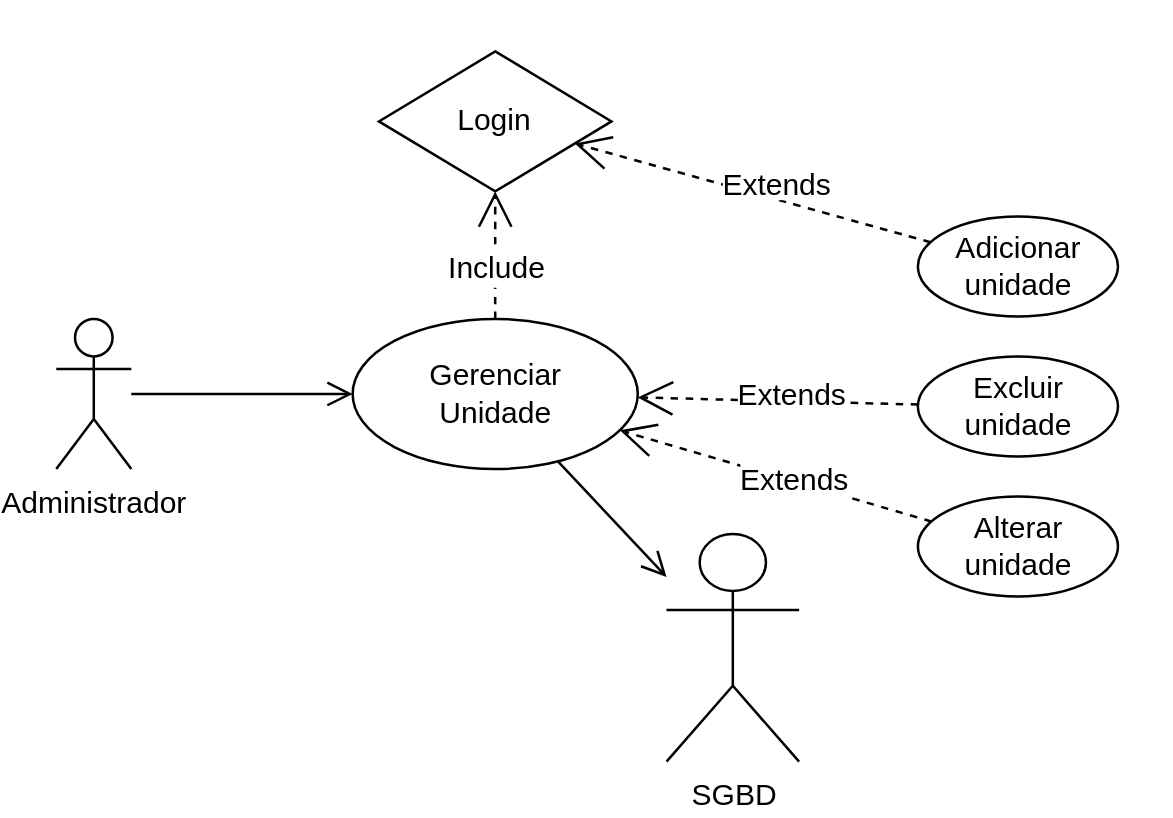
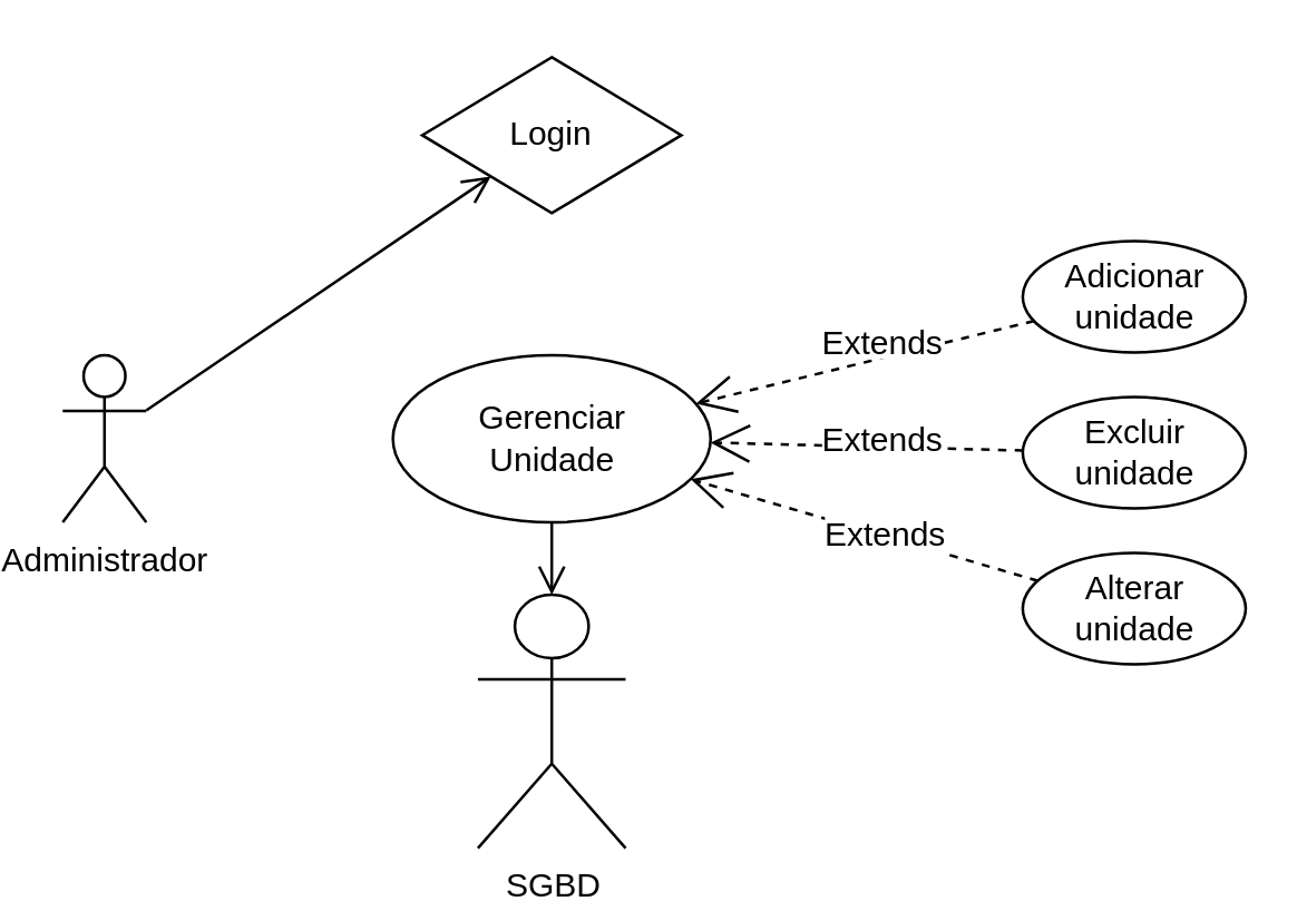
- <mxCell id="6" value="Include" style="endArrow=open;endSize=12;dashed=1;html=1;rounded=0;fontSize=12;curved=1;" parent="1" source="5" target="4" edge="1"><mxGeometry x="-0.216" width="160" relative="1" as="geometry"><mxPoint x="38" y="67" as="sourcePoint" /><mxPoint x="-42.5" y="158" as="targetPoint" /><mxPoint as="offset" /></mxGeometry></mxCell>
- <mxCell id="8" value="&lt;div style=&quot;line-height: 100%;&quot;&gt;Extends&lt;/div&gt;" style="endArrow=open;endSize=12;dashed=1;html=1;rounded=0;fontSize=12;curved=1;" parent="1" source="7" target="4" edge="1"><mxGeometry x="-0.122" y="-6" width="160" relative="1" as="geometry"><mxPoint x="382" y="202" as="sourcePoint" /><mxPoint x="325" y="178" as="targetPoint" /><mxPoint as="offset" /></mxGeometry></mxCell>
+ <mxCell id="8" value="&lt;div style=&quot;line-height: 100%;&quot;&gt;Extends&lt;/div&gt;" style="endArrow=open;endSize=12;dashed=1;html=1;rounded=0;fontSize=12;curved=1;" parent="1" source="7" target="5" edge="1"><mxGeometry x="-0.122" y="-6" width="160" relative="1" as="geometry"><mxPoint x="382" y="202" as="sourcePoint" /><mxPoint x="325" y="178" as="targetPoint" /><mxPoint as="offset" /></mxGeometry></mxCell>
- <mxCell id="14" value="" style="endArrow=open;html=1;rounded=0;fontSize=12;startSize=8;endSize=8;endFill=0;curved=1;" parent="1" source="2" target="5" edge="1"><mxGeometry relative="1" as="geometry"><mxPoint x="-339" y="253" as="sourcePoint" /><mxPoint x="48" y="376" as="targetPoint" /></mxGeometry></mxCell>
+ <mxCell id="14" value="" style="endArrow=open;html=1;rounded=0;fontSize=12;startSize=8;endSize=8;endFill=0;curved=1;" parent="1" source="2" target="4" edge="1"><mxGeometry relative="1" as="geometry"><mxPoint x="-339" y="253" as="sourcePoint" /><mxPoint x="48" y="376" as="targetPoint" /></mxGeometry></mxCell>
- <mxCell id="3" value="&lt;div&gt;SGBD&lt;/div&gt;" style="shape=umlActor;verticalLabelPosition=bottom;verticalAlign=top;html=1;" parent="1" vertex="1"><mxGeometry x="264" y="213" width="53" height="91" as="geometry" /></mxCell>
+ <mxCell id="3" value="&lt;div&gt;SGBD&lt;/div&gt;" style="shape=umlActor;verticalLabelPosition=bottom;verticalAlign=top;html=1;" parent="1" vertex="1"><mxGeometry x="169" y="213" width="53" height="91" as="geometry" /></mxCell>
